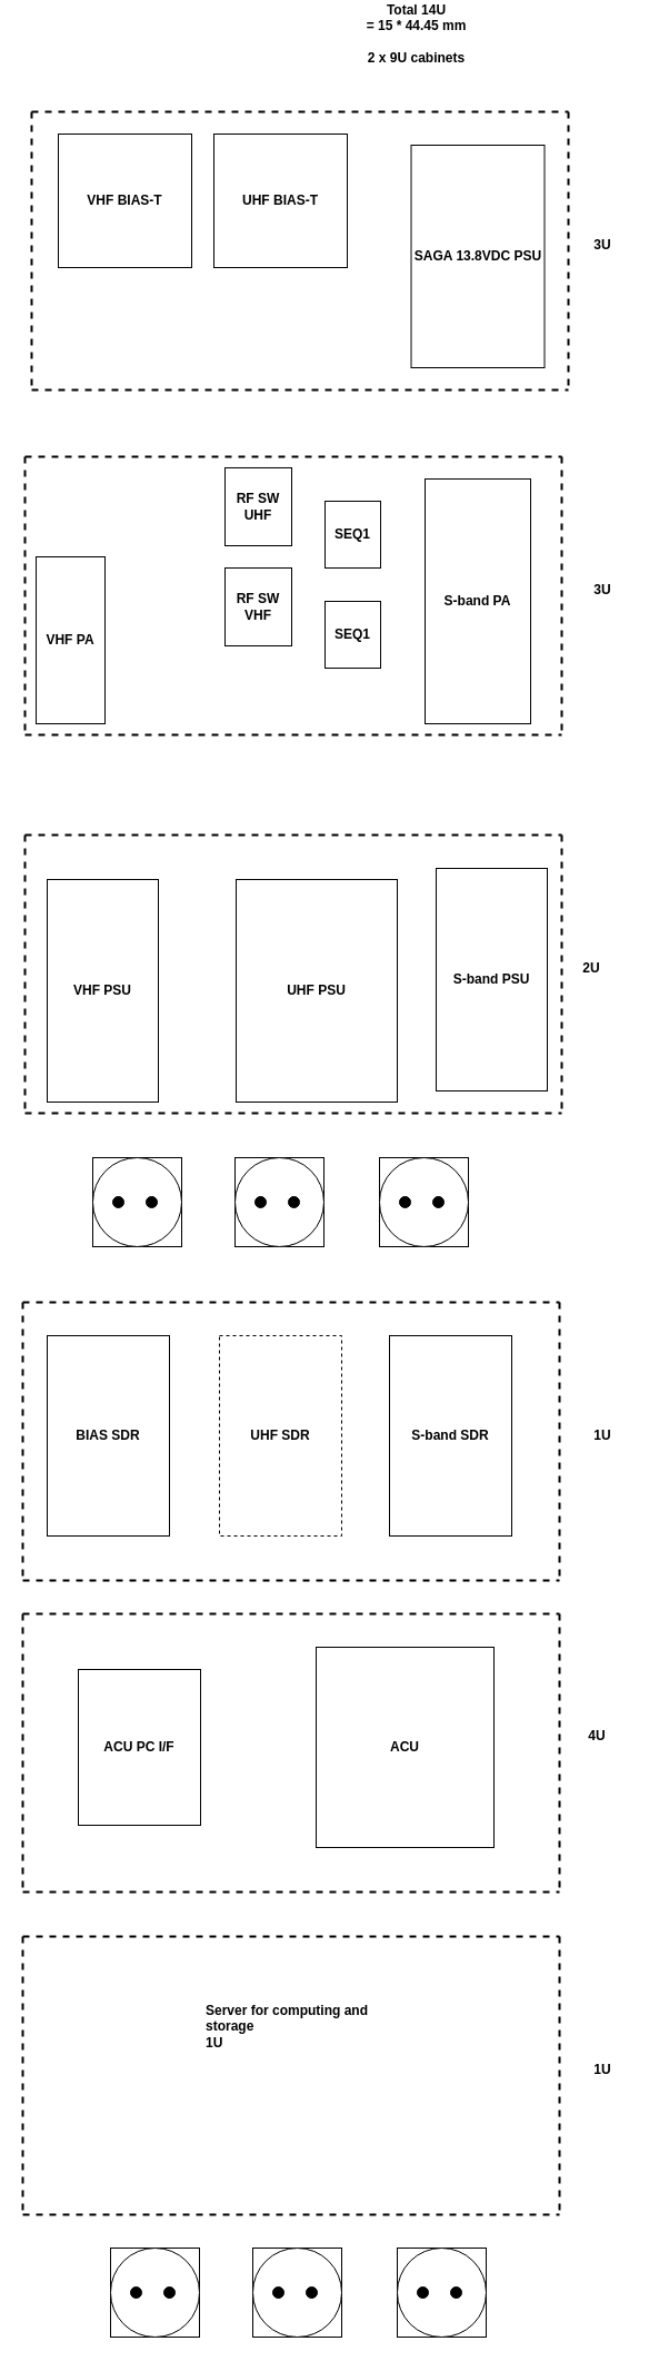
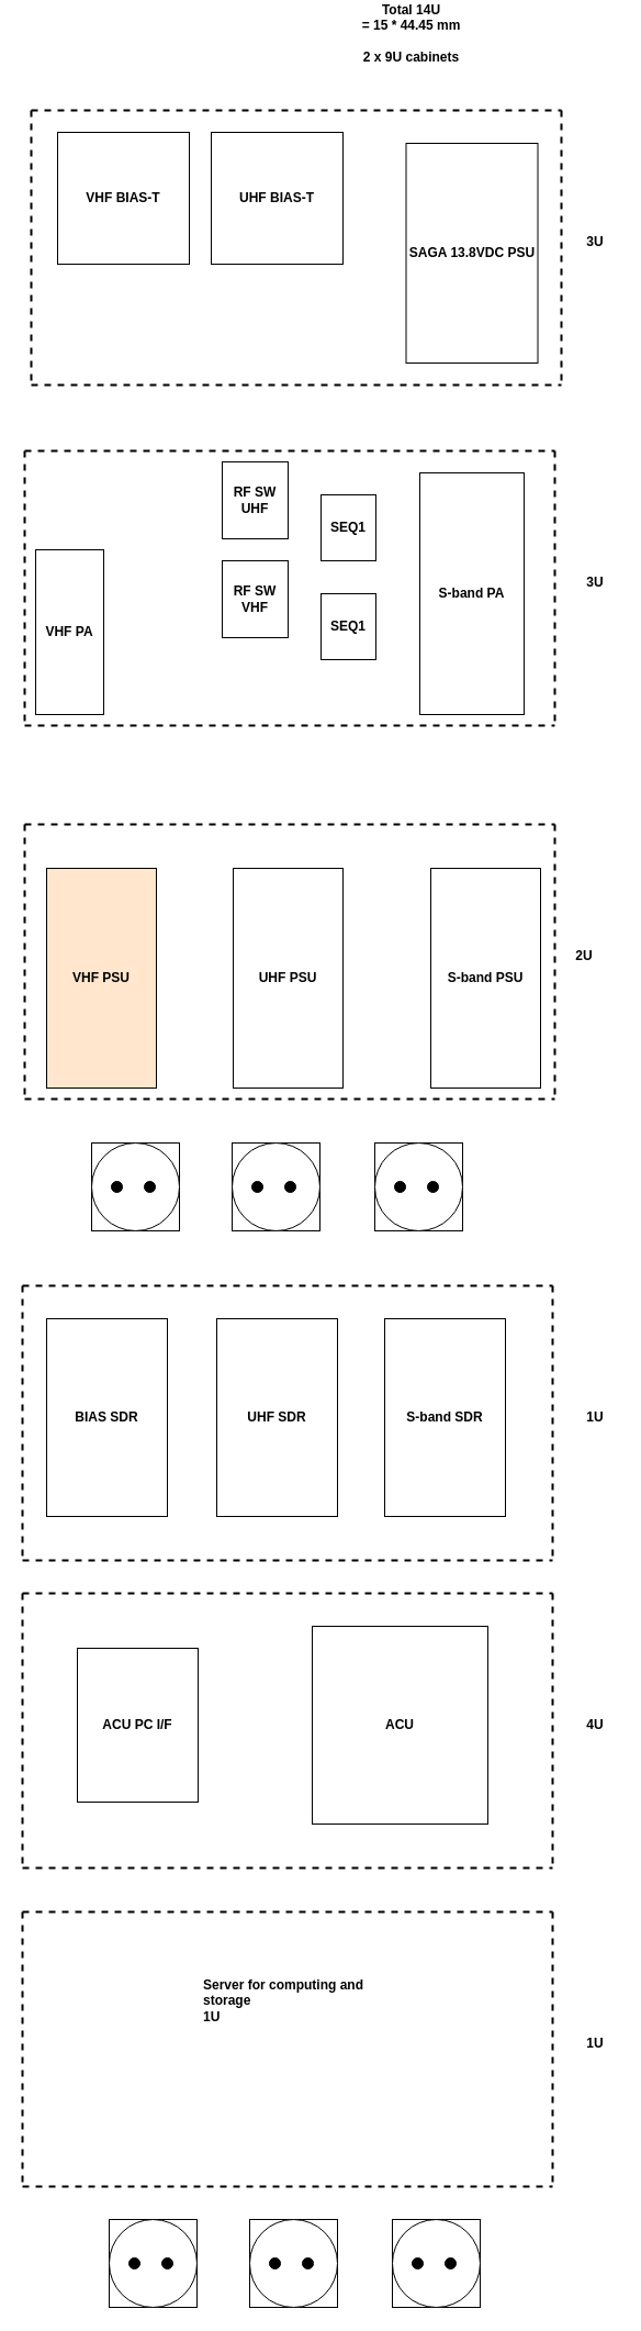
- <mxCell id="7" value="S-band PSU" style="rounded=0;whiteSpace=wrap;html=1;fontStyle=1" parent="1" vertex="1"><mxGeometry x="392" y="780" width="100" height="200" as="geometry" /></mxCell>
+ <mxCell id="7" value="S-band PSU" style="rounded=0;whiteSpace=wrap;html=1;fontStyle=1" parent="1" vertex="1"><mxGeometry x="392" y="790" width="100" height="200" as="geometry" /></mxCell>
- <mxCell id="13" value="VHF PSU" style="rounded=0;whiteSpace=wrap;html=1;fontStyle=1" parent="1" vertex="1"><mxGeometry x="42" y="790" width="100" height="200" as="geometry" /></mxCell>
+ <mxCell id="13" value="VHF PSU" style="rounded=0;whiteSpace=wrap;html=1;fontStyle=1;fillColor=#ffe6cc;" parent="1" vertex="1"><mxGeometry x="42" y="790" width="100" height="200" as="geometry" /></mxCell>
- <mxCell id="8" value="UHF PSU" style="rounded=0;whiteSpace=wrap;html=1;fontStyle=1" parent="1" vertex="1"><mxGeometry x="212" y="790" width="145" height="200" as="geometry" /></mxCell>
+ <mxCell id="8" value="UHF PSU" style="rounded=0;whiteSpace=wrap;html=1;fontStyle=1" parent="1" vertex="1"><mxGeometry x="212" y="790" width="100" height="200" as="geometry" /></mxCell>
- <mxCell id="51" value="UHF SDR" style="rounded=0;whiteSpace=wrap;html=1;fillColor=#FFFFFF;fontStyle=1;dashed=1;" parent="1" vertex="1"><mxGeometry x="197" y="1200" width="110" height="180" as="geometry" /></mxCell>
+ <mxCell id="51" value="UHF SDR" style="rounded=0;whiteSpace=wrap;html=1;fillColor=#FFFFFF;fontStyle=1" parent="1" vertex="1"><mxGeometry x="197" y="1200" width="110" height="180" as="geometry" /></mxCell>
- <mxCell id="59" value="4U" style="text;html=1;strokeColor=none;fillColor=none;align=center;verticalAlign=middle;whiteSpace=wrap;rounded=0;fontStyle=1" parent="1" vertex="1"><mxGeometry x="517" y="1550" width="40" height="20" as="geometry" /></mxCell>
+ <mxCell id="59" value="4U" style="text;html=1;strokeColor=none;fillColor=none;align=center;verticalAlign=middle;whiteSpace=wrap;rounded=0;fontStyle=1" parent="1" vertex="1"><mxGeometry x="522" y="1560" width="40" height="20" as="geometry" /></mxCell>
